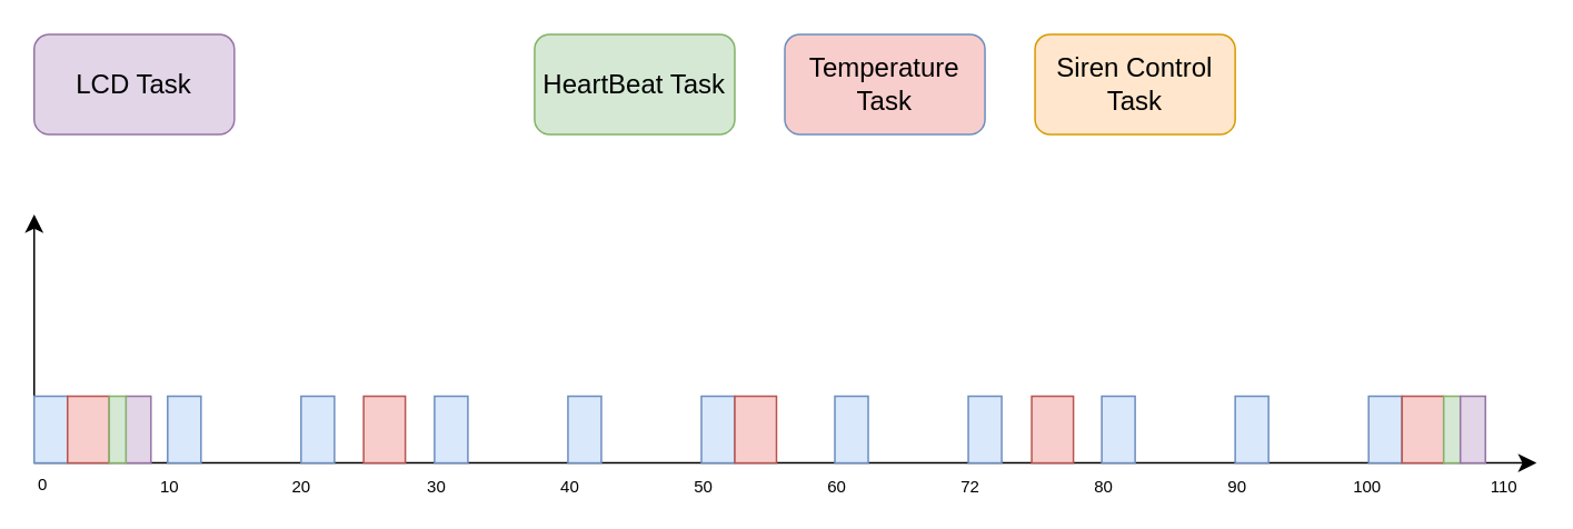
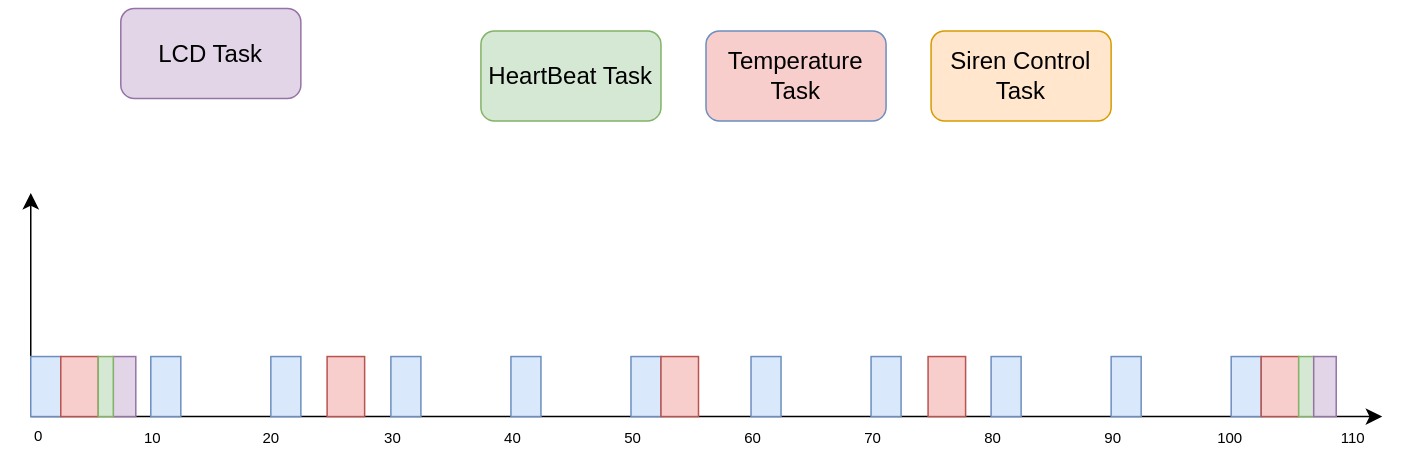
- <mxCell id="27" value="LCD Task&lt;span id=&quot;docs-internal-guid-93ddcce1-7fff-71a0-e8a1-f9ddcd11a120&quot;&gt;&lt;/span&gt;" style="rounded=1;whiteSpace=wrap;html=1;fontSize=16;fillColor=#e1d5e7;strokeColor=#9673a6;" vertex="1" parent="1"><mxGeometry x="20" y="20" width="120" height="60" as="geometry" /></mxCell>
+ <mxCell id="27" value="LCD Task&lt;span id=&quot;docs-internal-guid-93ddcce1-7fff-71a0-e8a1-f9ddcd11a120&quot;&gt;&lt;/span&gt;" style="rounded=1;whiteSpace=wrap;html=1;fontSize=16;fillColor=#e1d5e7;strokeColor=#9673a6;" vertex="1" parent="1"><mxGeometry x="80" y="5" width="120" height="60" as="geometry" /></mxCell>
- <mxCell id="23" value="&lt;font style=&quot;font-size: 10px;&quot;&gt;72&lt;/font&gt;" style="edgeLabel;html=1;align=center;verticalAlign=middle;resizable=0;points=[];fontSize=16;" vertex="1" connectable="0" parent="1"><mxGeometry x="580" y="288" as="geometry" /></mxCell>
+ <mxCell id="23" value="&lt;font style=&quot;font-size: 10px;&quot;&gt;70&lt;/font&gt;" style="edgeLabel;html=1;align=center;verticalAlign=middle;resizable=0;points=[];fontSize=16;" vertex="1" connectable="0" parent="1"><mxGeometry x="580" y="288" as="geometry" /></mxCell>
